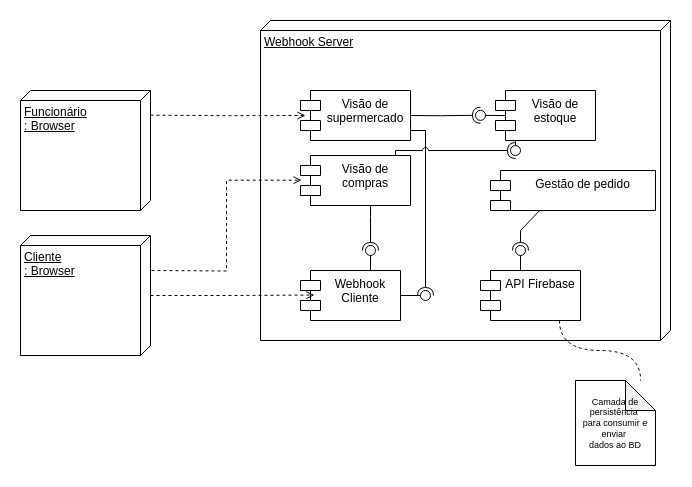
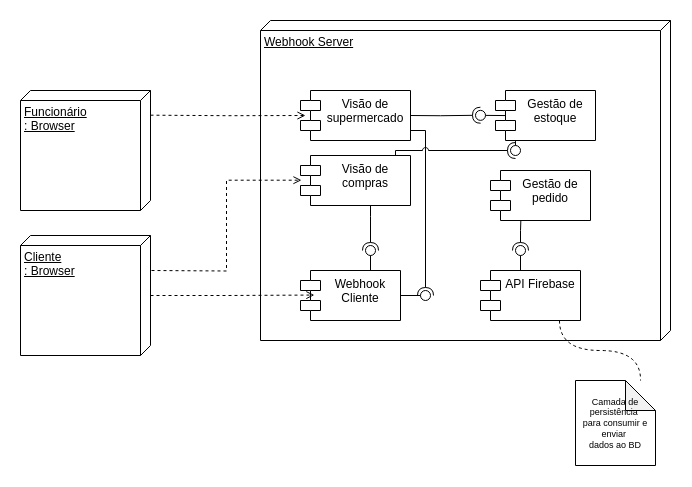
- <mxCell id="5" value="Visão de estoque" style="shape=module;align=left;spacingLeft=20;align=center;verticalAlign=top;whiteSpace=wrap;html=1;" vertex="1" parent="1"><mxGeometry x="495" y="90" width="100" height="50" as="geometry" /></mxCell>
+ <mxCell id="5" value="Gestão de estoque" style="shape=module;align=left;spacingLeft=20;align=center;verticalAlign=top;whiteSpace=wrap;html=1;" vertex="1" parent="1"><mxGeometry x="495" y="90" width="100" height="50" as="geometry" /></mxCell>
- <mxCell id="12" value="Gestão de pedido" style="shape=module;align=left;spacingLeft=20;align=center;verticalAlign=top;whiteSpace=wrap;html=1;" vertex="1" parent="1"><mxGeometry x="490" y="170" width="165" height="40" as="geometry" /></mxCell>
+ <mxCell id="12" value="Gestão de pedido" style="shape=module;align=left;spacingLeft=20;align=center;verticalAlign=top;whiteSpace=wrap;html=1;" vertex="1" parent="1"><mxGeometry x="490" y="170" width="100" height="50" as="geometry" /></mxCell>
